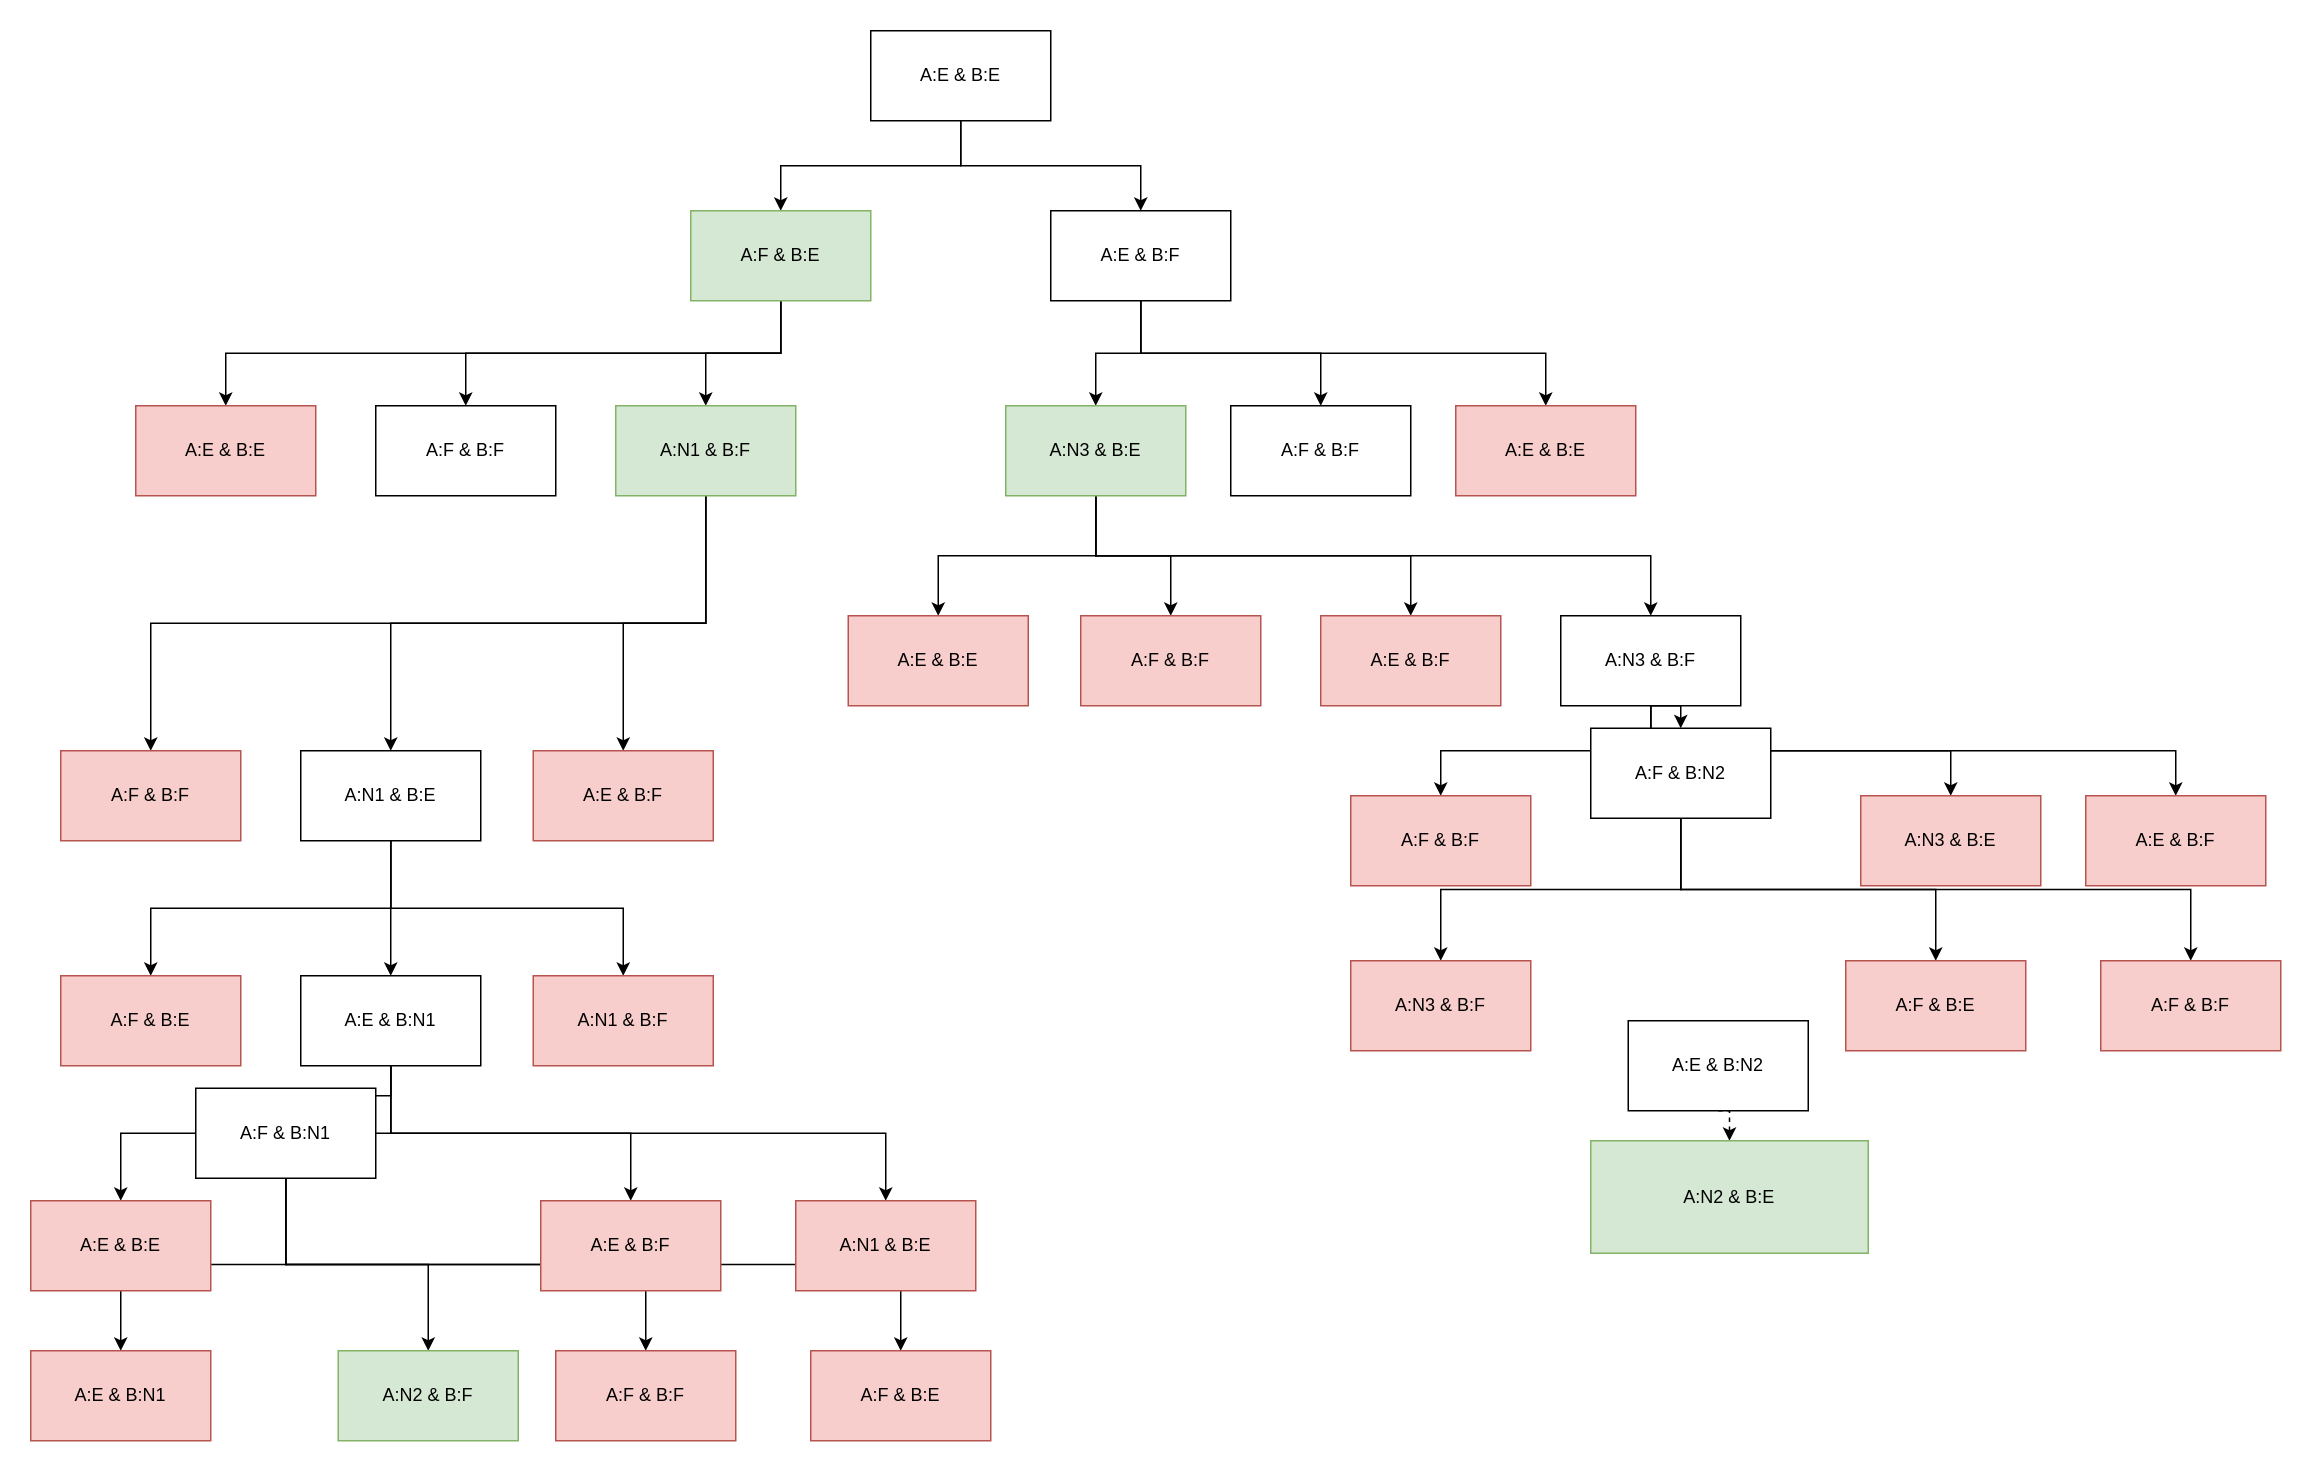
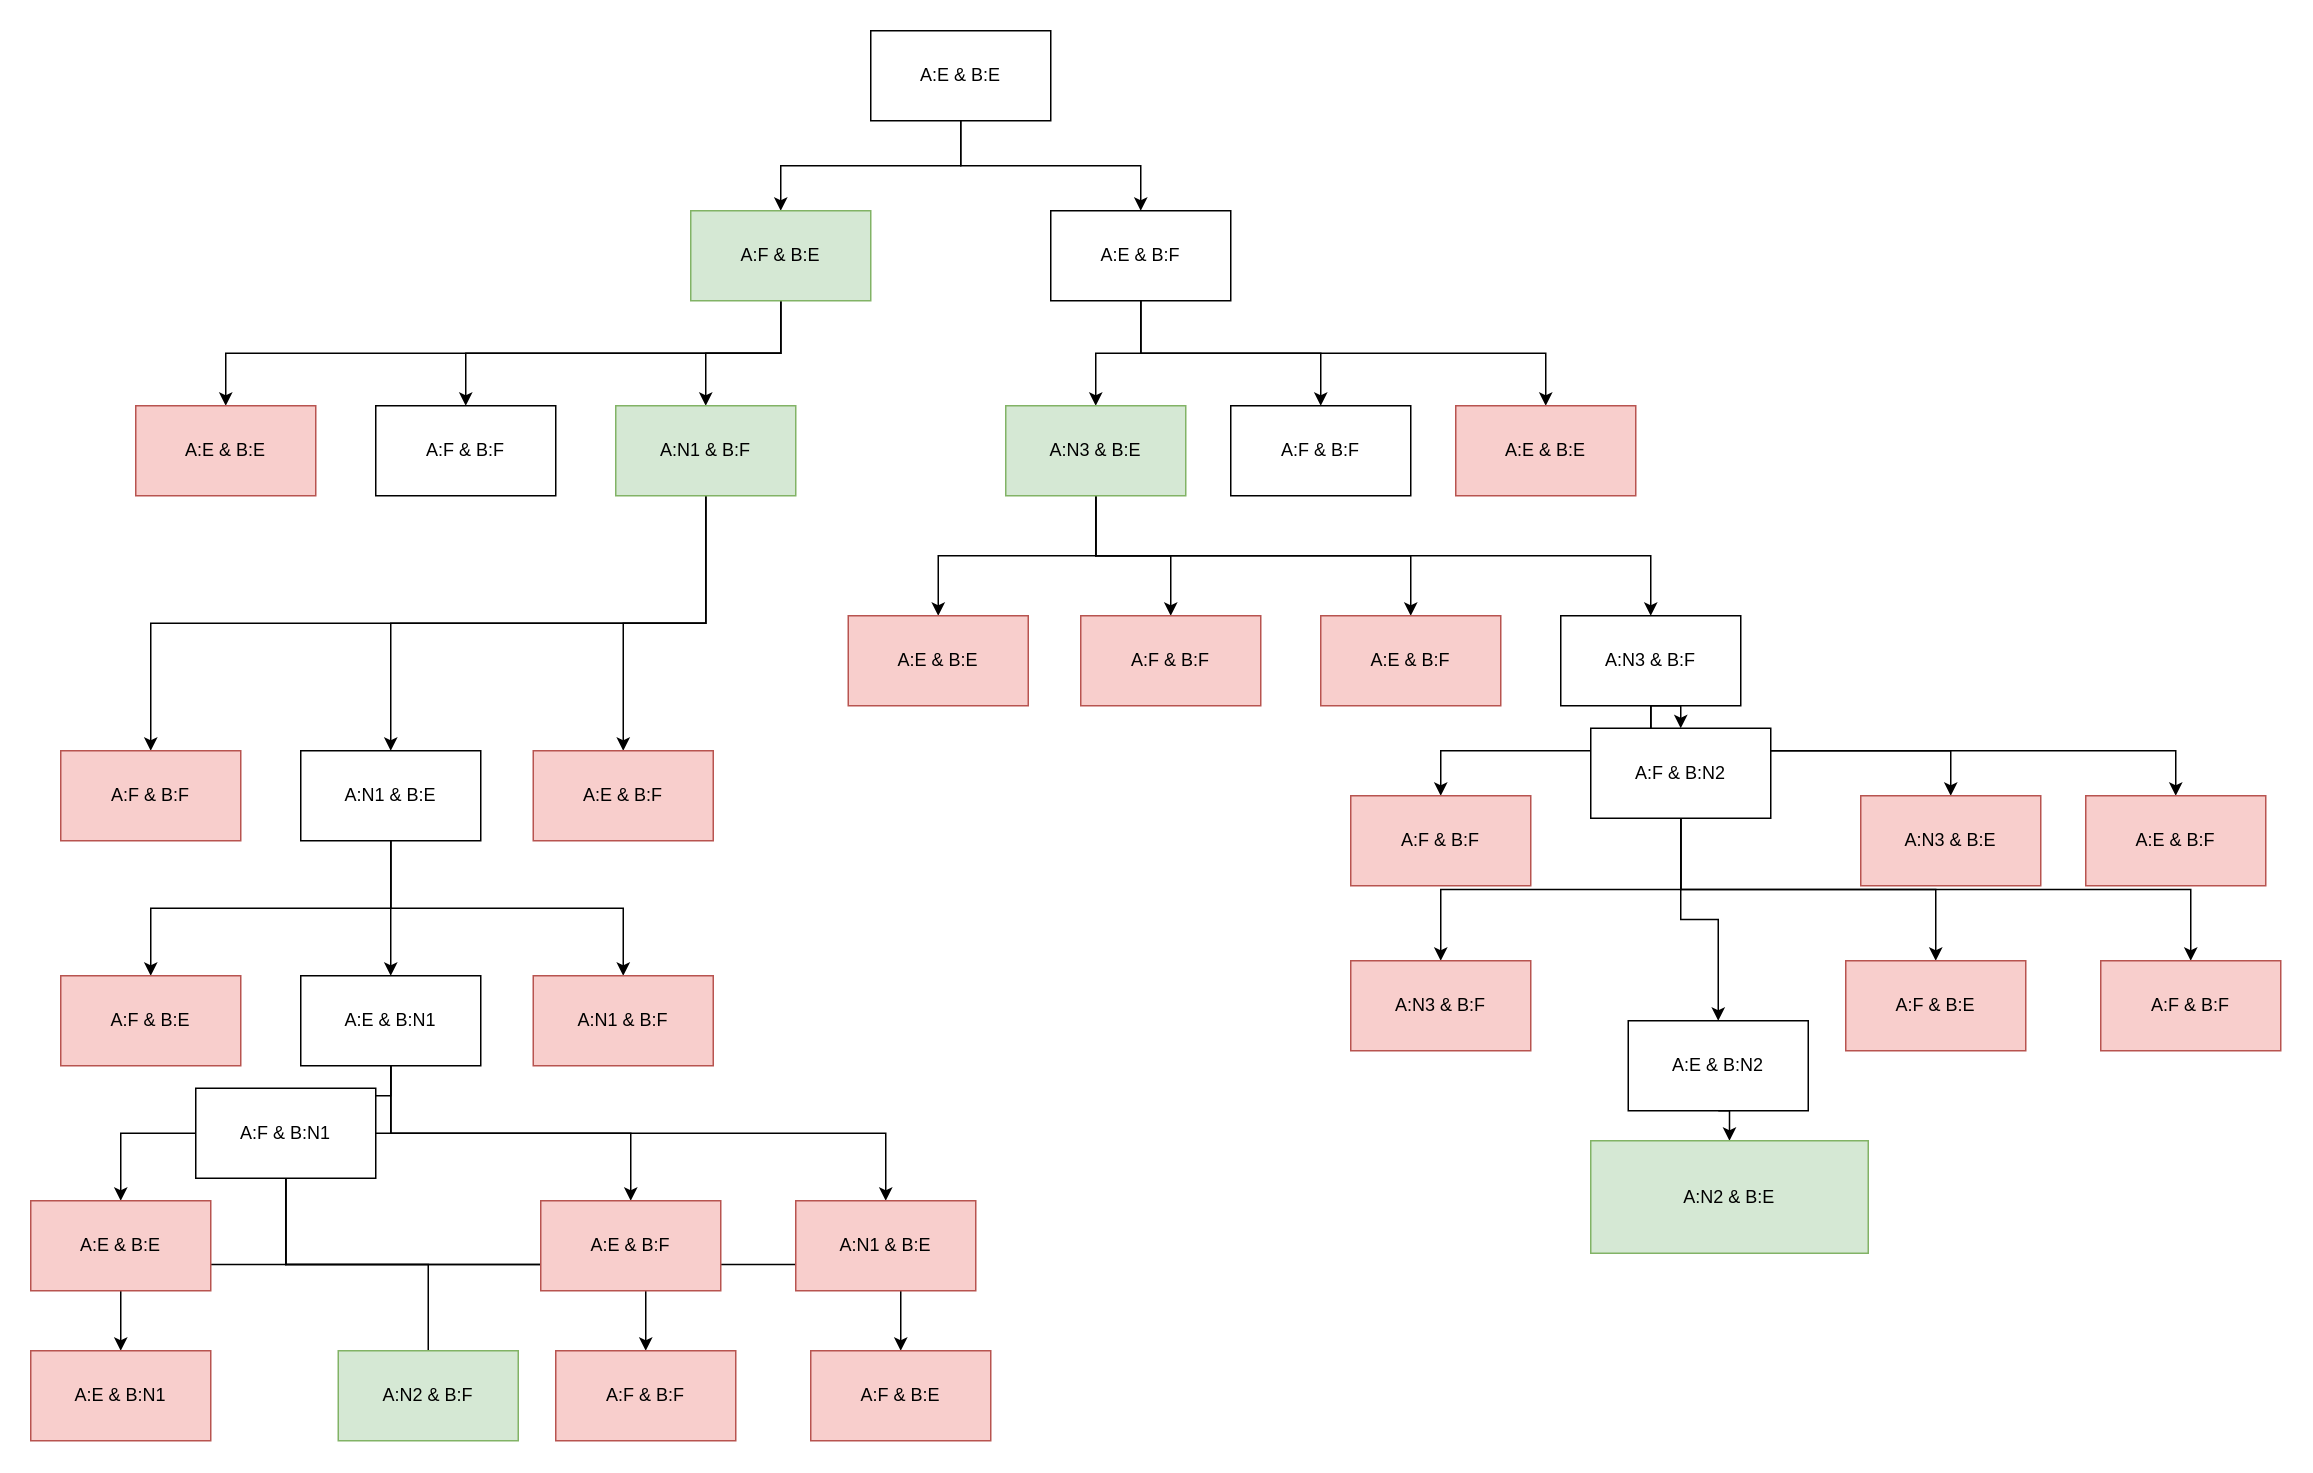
+ <mxCell id="60" style="edgeStyle=orthogonalEdgeStyle;rounded=0;orthogonalLoop=1;jettySize=auto;html=1;exitX=0.5;exitY=1;exitDx=0;exitDy=0;entryX=0.5;entryY=0;entryDx=0;entryDy=0;" edge="1" parent="1" source="64" target="68"><mxGeometry relative="1" as="geometry" /></mxCell>
- <mxCell id="67" style="edgeStyle=orthogonalEdgeStyle;rounded=0;orthogonalLoop=1;jettySize=auto;html=1;exitX=0.5;exitY=1;exitDx=0;exitDy=0;entryX=0.5;entryY=0;entryDx=0;entryDy=0;dashed=1;" edge="1" parent="1" source="68" target="69"><mxGeometry relative="1" as="geometry" /></mxCell>
+ <mxCell id="67" style="edgeStyle=orthogonalEdgeStyle;rounded=0;orthogonalLoop=1;jettySize=auto;html=1;exitX=0.5;exitY=1;exitDx=0;exitDy=0;entryX=0.5;entryY=0;entryDx=0;entryDy=0;" edge="1" parent="1" source="68" target="69"><mxGeometry relative="1" as="geometry" /></mxCell>
- <mxCell id="39" style="edgeStyle=orthogonalEdgeStyle;rounded=0;orthogonalLoop=1;jettySize=auto;html=1;exitX=0.5;exitY=1;exitDx=0;exitDy=0;entryX=0.5;entryY=0;entryDx=0;entryDy=0;" edge="1" parent="1" source="43" target="47"><mxGeometry relative="1" as="geometry" /></mxCell>
+ <mxCell id="39" style="edgeStyle=orthogonalEdgeStyle;rounded=0;orthogonalLoop=1;jettySize=auto;html=1;exitX=0.5;exitY=1;exitDx=0;exitDy=0;entryX=0.5;entryY=0;entryDx=0;entryDy=0;endArrow=none;" edge="1" parent="1" source="43" target="47"><mxGeometry relative="1" as="geometry" /></mxCell>
